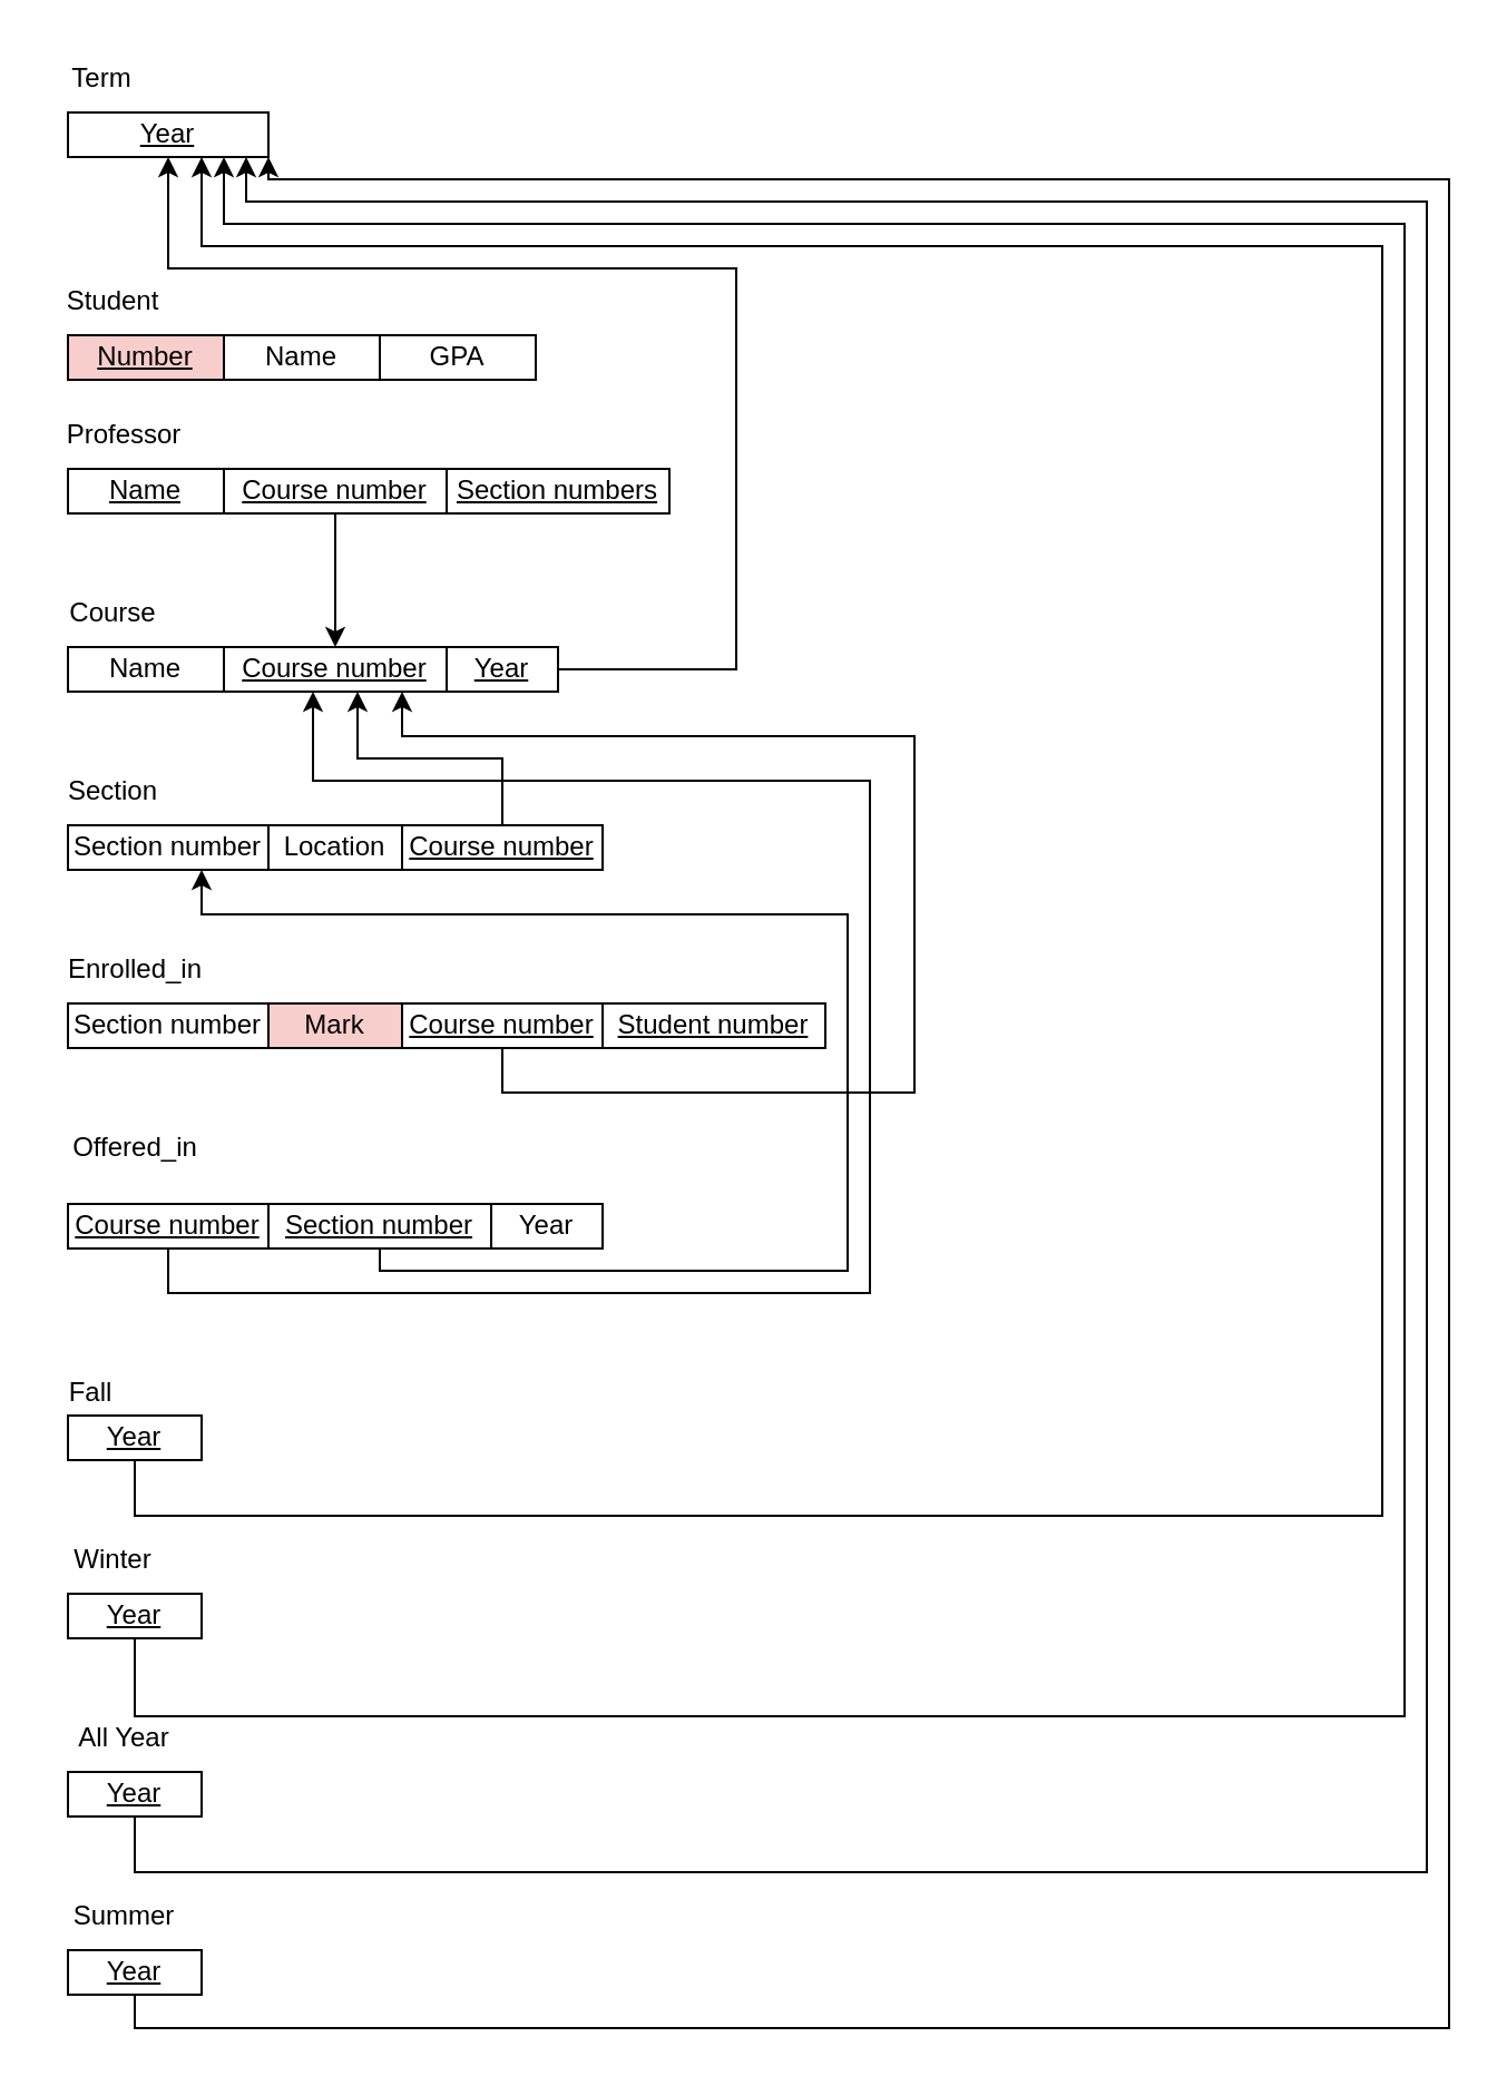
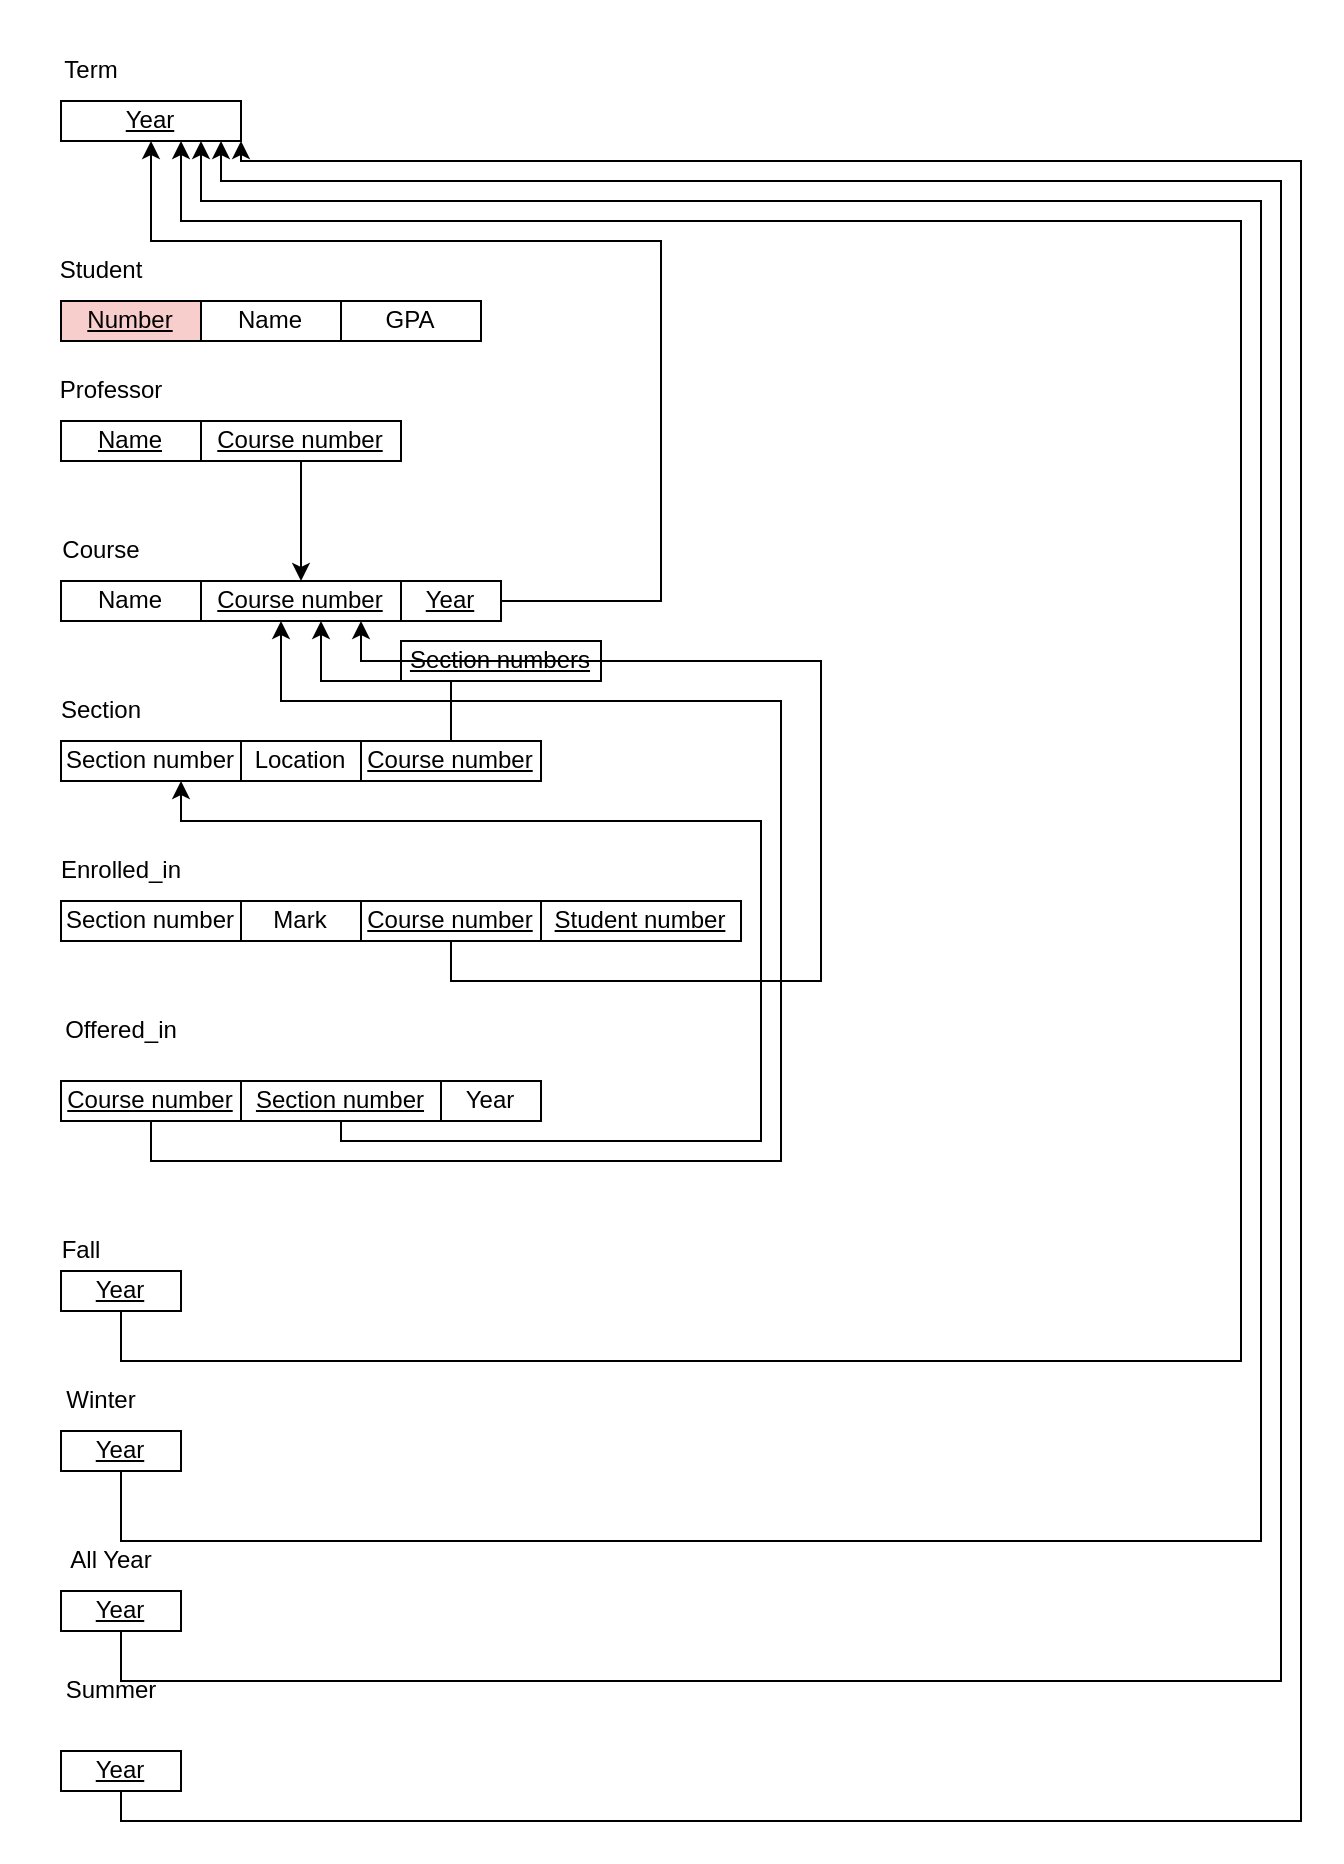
- <mxCell id="10" value="&lt;u&gt;Section numbers&lt;/u&gt;" style="whiteSpace=wrap;html=1;align=center;" vertex="1" parent="1"><mxGeometry x="200" y="210" width="100" height="20" as="geometry" /></mxCell>
+ <mxCell id="10" value="&lt;u&gt;Section numbers&lt;/u&gt;" style="whiteSpace=wrap;html=1;align=center;" vertex="1" parent="1"><mxGeometry x="200" y="320" width="100" height="20" as="geometry" /></mxCell>
- <mxCell id="26" value="Mark" style="whiteSpace=wrap;html=1;align=center;fillColor=#f8cecc;" vertex="1" parent="1"><mxGeometry x="120" y="450" width="60" height="20" as="geometry" /></mxCell>
+ <mxCell id="26" value="Mark" style="whiteSpace=wrap;html=1;align=center;" vertex="1" parent="1"><mxGeometry x="120" y="450" width="60" height="20" as="geometry" /></mxCell>
- <mxCell id="40" value="Summer" style="text;html=1;align=center;verticalAlign=middle;resizable=0;points=[];autosize=1;strokeColor=none;fillColor=none;" vertex="1" parent="1"><mxGeometry x="20" y="845" width="70" height="30" as="geometry" /></mxCell>
+ <mxCell id="40" value="Summer" style="text;html=1;align=center;verticalAlign=middle;resizable=0;points=[];autosize=1;strokeColor=none;fillColor=none;" vertex="1" parent="1"><mxGeometry x="20" y="830" width="70" height="30" as="geometry" /></mxCell>
